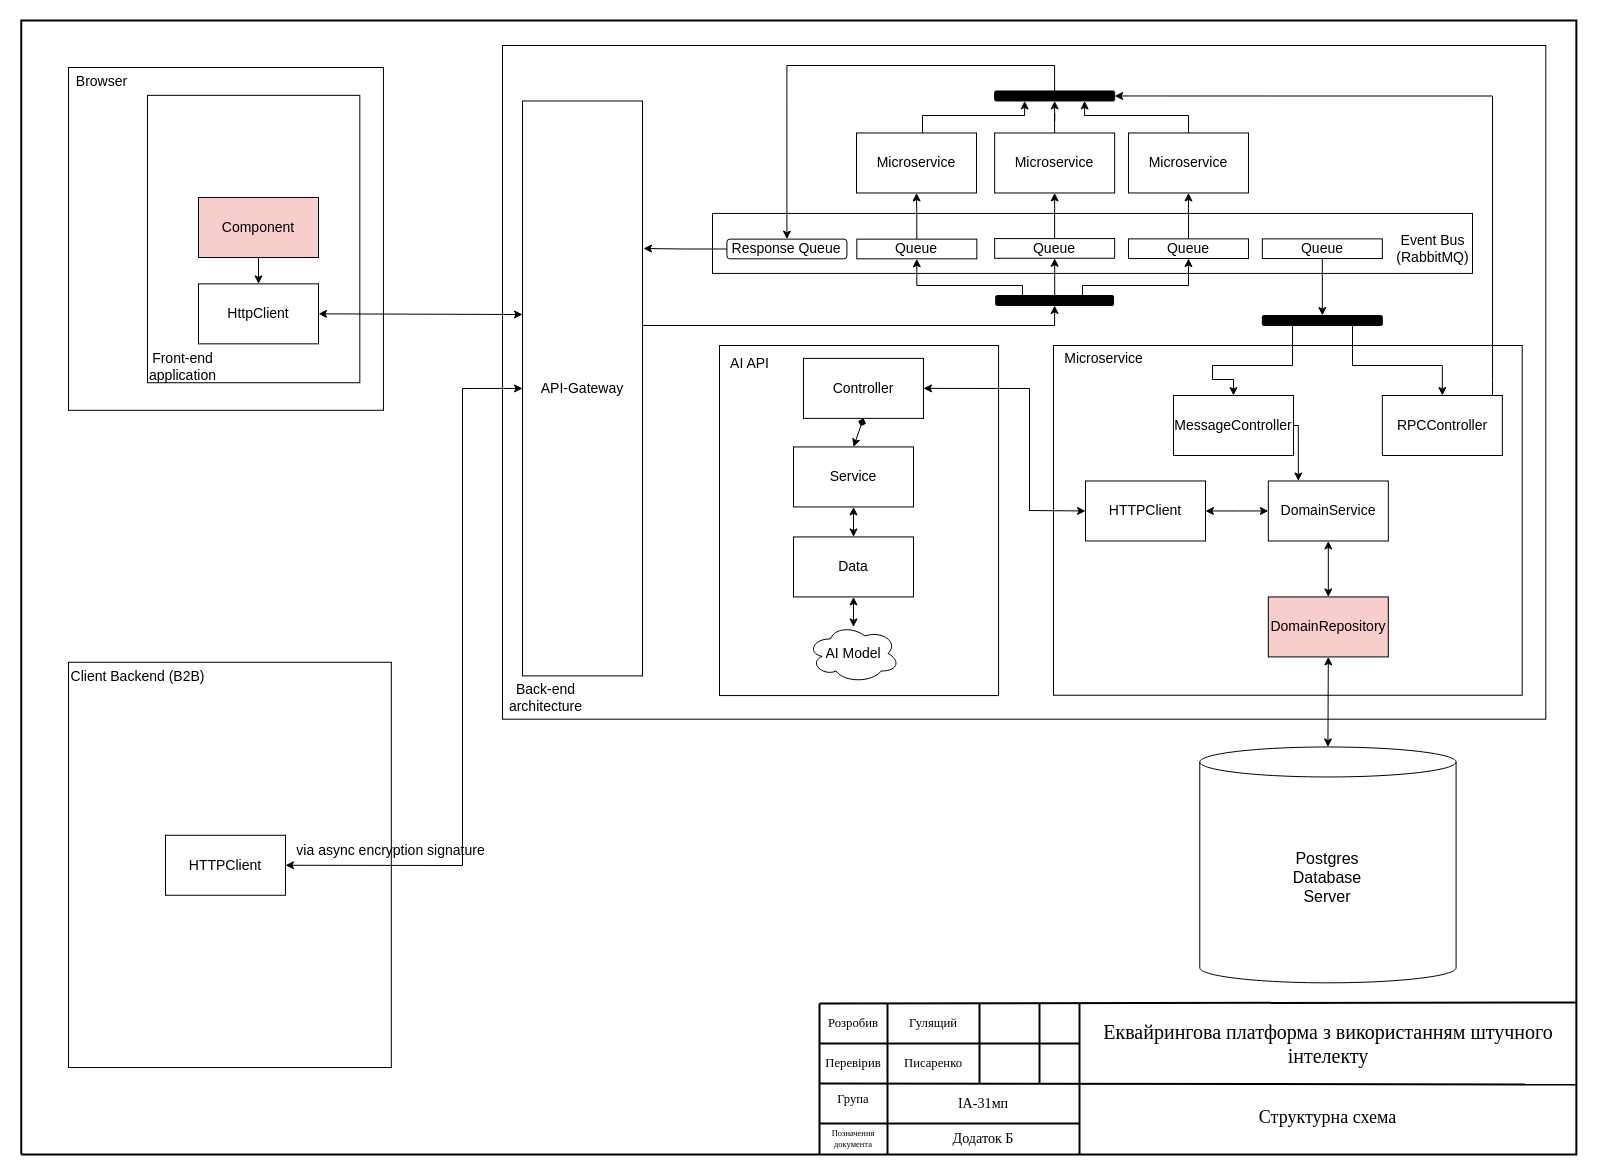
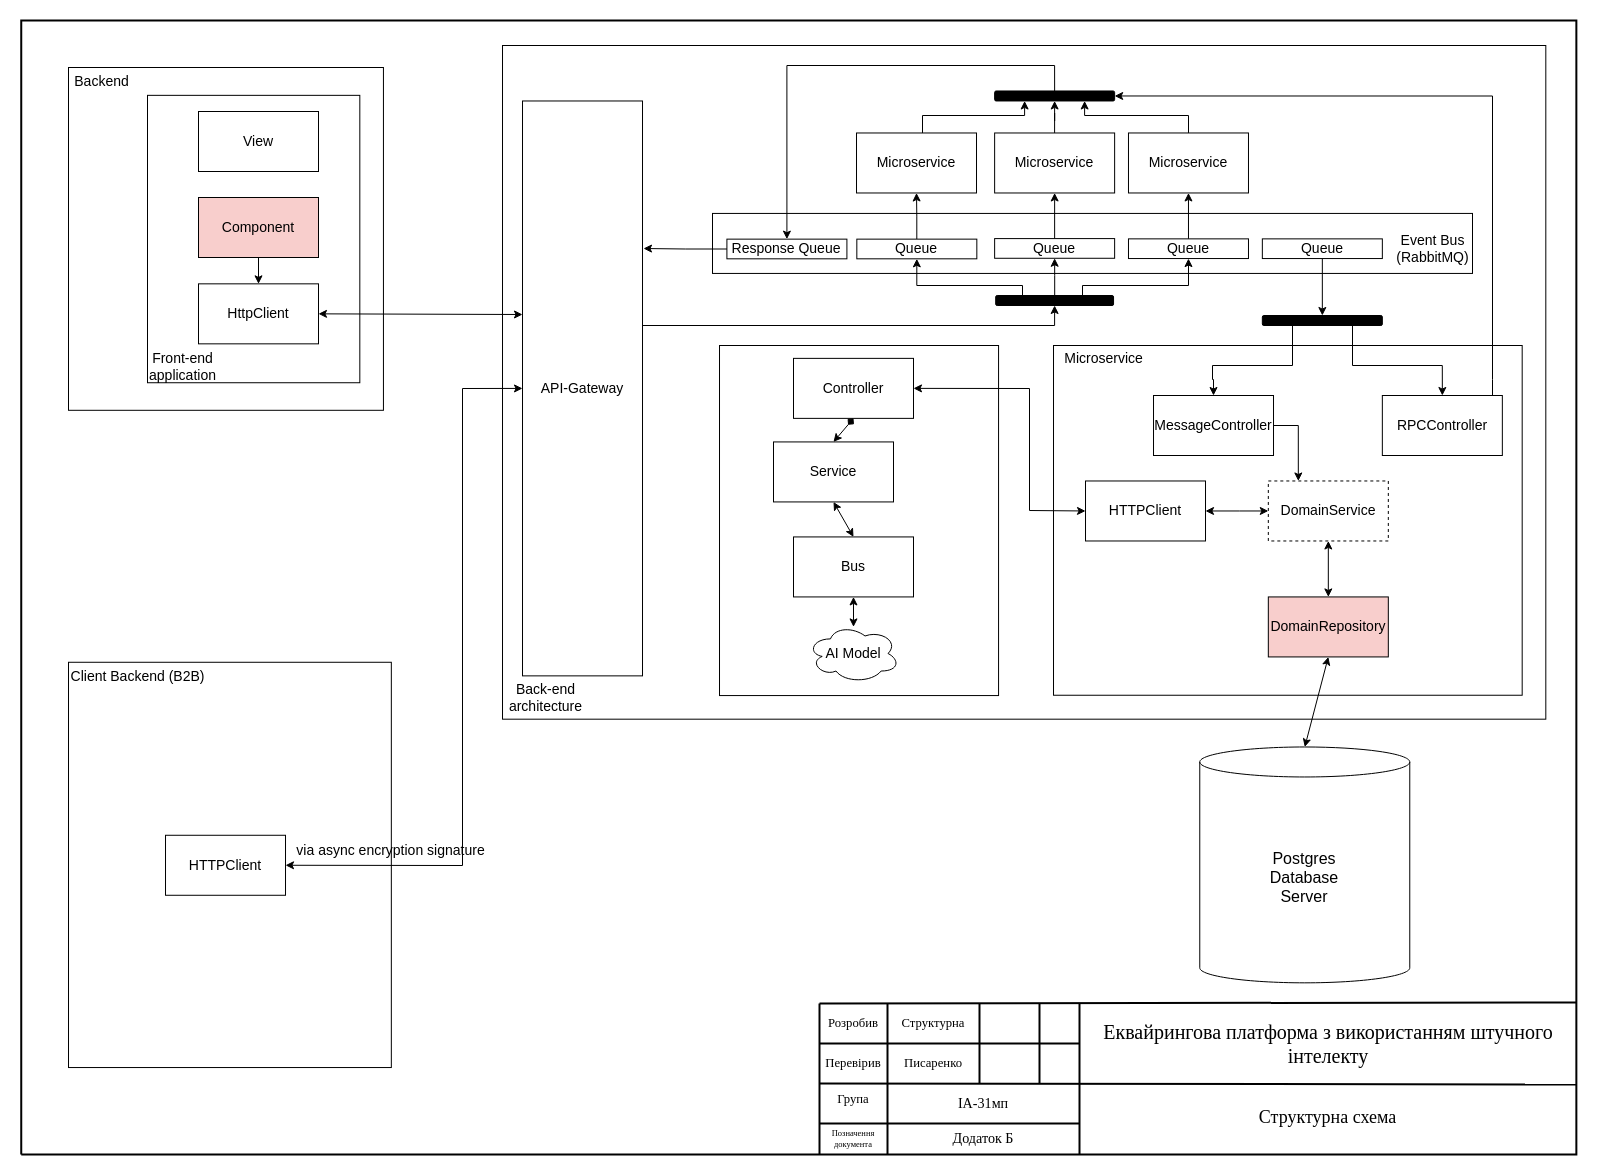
- <mxCell id="32" value="&lt;font style=&quot;font-size: 14px;&quot;&gt;Browser&lt;/font&gt;" style="text;html=1;align=center;verticalAlign=middle;resizable=0;points=[];autosize=1;strokeColor=none;fillColor=none;" parent="1" vertex="1"><mxGeometry x="65.998" y="66.286" width="70" height="30" as="geometry" /></mxCell>
+ <mxCell id="32" value="&lt;font style=&quot;font-size: 14px;&quot;&gt;Backend&lt;/font&gt;" style="text;html=1;align=center;verticalAlign=middle;resizable=0;points=[];autosize=1;strokeColor=none;fillColor=none;" parent="1" vertex="1"><mxGeometry x="65.998" y="66.286" width="70" height="30" as="geometry" /></mxCell>
+ <mxCell id="28" value="&lt;font style=&quot;font-size: 14px;&quot;&gt;View&lt;/font&gt;" style="rounded=0;whiteSpace=wrap;html=1;" parent="1" vertex="1"><mxGeometry x="198" y="111" width="120" height="60" as="geometry" /></mxCell>
- <mxCell id="49" value="&lt;font style=&quot;font-size: 14px;&quot;&gt;Response Queue&lt;/font&gt;" style="whiteSpace=wrap;html=1;rounded=1;" parent="1" vertex="1"><mxGeometry x="726.407" y="238.637" width="120" height="19.68" as="geometry" /></mxCell>
+ <mxCell id="49" value="&lt;font style=&quot;font-size: 14px;&quot;&gt;Response Queue&lt;/font&gt;" style="rounded=0;whiteSpace=wrap;html=1;" parent="1" vertex="1"><mxGeometry x="726.407" y="238.637" width="120" height="19.68" as="geometry" /></mxCell>
- <mxCell id="63" value="&lt;font style=&quot;font-size: 14px;&quot;&gt;AI API&lt;/font&gt;" style="text;html=1;align=center;verticalAlign=middle;resizable=0;points=[];autosize=1;strokeColor=none;fillColor=none;" parent="1" vertex="1"><mxGeometry x="719.013" y="348.481" width="60" height="30" as="geometry" /></mxCell>
- <mxCell id="64" value="&lt;font style=&quot;font-size: 14px;&quot;&gt;Controller&lt;/font&gt;" style="rounded=0;whiteSpace=wrap;html=1;" parent="1" vertex="1"><mxGeometry x="803" y="357.87" width="120" height="60" as="geometry" /></mxCell>
+ <mxCell id="64" value="&lt;font style=&quot;font-size: 14px;&quot;&gt;Controller&lt;/font&gt;" style="rounded=0;whiteSpace=wrap;html=1;" parent="1" vertex="1"><mxGeometry x="793" y="357.87" width="120" height="60" as="geometry" /></mxCell>
- <mxCell id="55" value="&lt;font style=&quot;font-size: 14px;&quot;&gt;MessageController&lt;/font&gt;" style="rounded=0;whiteSpace=wrap;html=1;" parent="1" vertex="1"><mxGeometry x="1173.01" y="395" width="120" height="60" as="geometry" /></mxCell>
+ <mxCell id="55" value="&lt;font style=&quot;font-size: 14px;&quot;&gt;MessageController&lt;/font&gt;" style="rounded=0;whiteSpace=wrap;html=1;" parent="1" vertex="1"><mxGeometry x="1153.01" y="395" width="120" height="60" as="geometry" /></mxCell>
- <mxCell id="65" value="&lt;font style=&quot;font-size: 14px;&quot;&gt;Service&lt;/font&gt;" style="whiteSpace=wrap;html=1;" parent="1" vertex="1"><mxGeometry x="793.003" y="446.432" width="120" height="60" as="geometry" /></mxCell>
+ <mxCell id="65" value="&lt;font style=&quot;font-size: 14px;&quot;&gt;Service&lt;/font&gt;" style="whiteSpace=wrap;html=1;" parent="1" vertex="1"><mxGeometry x="773.003" y="441.432" width="120" height="60" as="geometry" /></mxCell>
- <mxCell id="58" value="&lt;font style=&quot;font-size: 14px;&quot;&gt;DomainService&lt;/font&gt;" style="rounded=0;whiteSpace=wrap;html=1;" parent="1" vertex="1"><mxGeometry x="1267.82" y="480.48" width="120" height="60" as="geometry" /></mxCell>
+ <mxCell id="58" value="&lt;font style=&quot;font-size: 14px;&quot;&gt;DomainService&lt;/font&gt;" style="rounded=0;whiteSpace=wrap;html=1;dashed=1;" parent="1" vertex="1"><mxGeometry x="1267.82" y="480.48" width="120" height="60" as="geometry" /></mxCell>
- <mxCell id="66" value="&lt;font style=&quot;font-size: 14px;&quot;&gt;Data&lt;/font&gt;" style="whiteSpace=wrap;html=1;" parent="1" vertex="1"><mxGeometry x="793.005" y="536.427" width="120" height="60" as="geometry" /></mxCell>
+ <mxCell id="66" value="&lt;font style=&quot;font-size: 14px;&quot;&gt;Bus&lt;/font&gt;" style="whiteSpace=wrap;html=1;" parent="1" vertex="1"><mxGeometry x="793.005" y="536.427" width="120" height="60" as="geometry" /></mxCell>
- <mxCell id="53" value="&lt;font style=&quot;font-size: 16px;&quot;&gt;Postgres&lt;br&gt;Database&lt;br&gt;Server&lt;/font&gt;" style="shape=cylinder3;whiteSpace=wrap;html=1;boundedLbl=1;backgroundOutline=1;size=15;" parent="1" vertex="1"><mxGeometry x="1199.28" y="746.48" width="256.31" height="235.85" as="geometry" /></mxCell>
+ <mxCell id="53" value="&lt;font style=&quot;font-size: 16px;&quot;&gt;Postgres&lt;br&gt;Database&lt;br&gt;Server&lt;/font&gt;" style="shape=cylinder3;whiteSpace=wrap;html=1;boundedLbl=1;backgroundOutline=1;size=15;" parent="1" vertex="1"><mxGeometry x="1199.28" y="746.48" width="210" height="235.85" as="geometry" /></mxCell>
- <mxCell id="21" value="&lt;div style=&quot;&quot;&gt;&lt;font face=&quot;Times New Roman&quot;&gt;&lt;span style=&quot;font-size: 12.7px;&quot;&gt;Гулящий&lt;/span&gt;&lt;/font&gt;&lt;/div&gt;" style="verticalAlign=middle;align=center;overflow=width;vsdxID=16;fillColor=none;gradientColor=none;shape=stencil(nZBLDoAgDERP0z3SIyjew0SURgSD+Lu9kMZoXLhwN9O+tukAlrNpJg1SzDH4QW/URgNYgZTkjA4UkwJUgGXng+6DX1zLfmoymdXo17xh5zmRJ6Q42BWCfc2oJfdAr+Yv+AP9Cb7OJ3H/2JG1HNGz/84klThPVCc=);strokeColor=none;points=[];labelBackgroundColor=none;rounded=0;html=1;whiteSpace=wrap;" parent="1" vertex="1"><mxGeometry x="887" y="1003" width="92" height="40" as="geometry" /></mxCell>
+ <mxCell id="21" value="&lt;div style=&quot;&quot;&gt;&lt;font face=&quot;Times New Roman&quot;&gt;&lt;span style=&quot;font-size: 12.7px;&quot;&gt;Структурна&lt;/span&gt;&lt;/font&gt;&lt;/div&gt;" style="verticalAlign=middle;align=center;overflow=width;vsdxID=16;fillColor=none;gradientColor=none;shape=stencil(nZBLDoAgDERP0z3SIyjew0SURgSD+Lu9kMZoXLhwN9O+tukAlrNpJg1SzDH4QW/URgNYgZTkjA4UkwJUgGXng+6DX1zLfmoymdXo17xh5zmRJ6Q42BWCfc2oJfdAr+Yv+AP9Cb7OJ3H/2JG1HNGz/84klThPVCc=);strokeColor=none;points=[];labelBackgroundColor=none;rounded=0;html=1;whiteSpace=wrap;" parent="1" vertex="1"><mxGeometry x="887" y="1003" width="92" height="40" as="geometry" /></mxCell>
